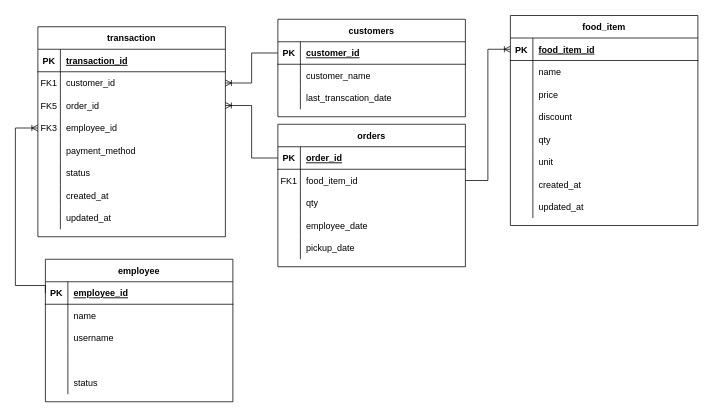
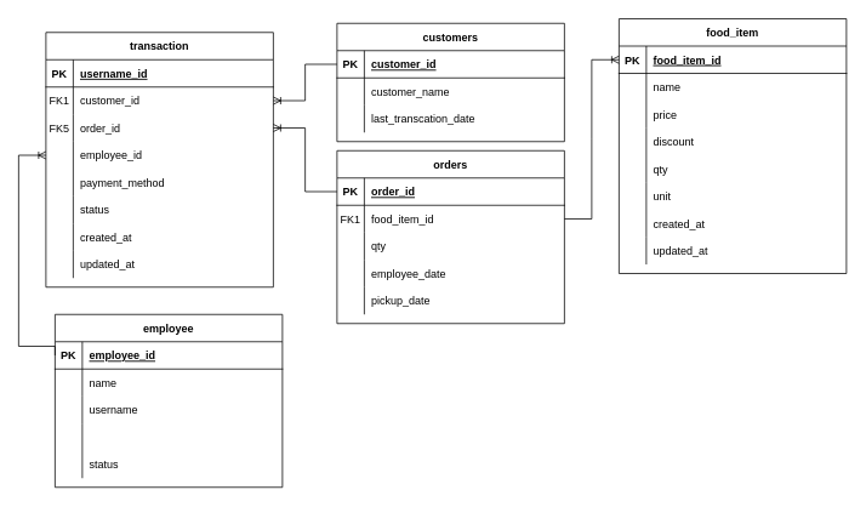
- <mxCell id="46" value="transaction_id" style="shape=partialRectangle;overflow=hidden;connectable=0;fillColor=none;top=0;left=0;bottom=0;right=0;align=left;spacingLeft=6;fontStyle=5;" vertex="1" parent="44"><mxGeometry x="30" width="220" height="30" as="geometry"><mxRectangle width="220" height="30" as="alternateBounds" /></mxGeometry></mxCell>
+ <mxCell id="46" value="username_id" style="shape=partialRectangle;overflow=hidden;connectable=0;fillColor=none;top=0;left=0;bottom=0;right=0;align=left;spacingLeft=6;fontStyle=5;" vertex="1" parent="44"><mxGeometry x="30" width="220" height="30" as="geometry"><mxRectangle width="220" height="30" as="alternateBounds" /></mxGeometry></mxCell>
- <mxCell id="54" value="FK3" style="shape=partialRectangle;overflow=hidden;connectable=0;fillColor=none;top=0;left=0;bottom=0;right=0;" vertex="1" parent="53"><mxGeometry width="30" height="30" as="geometry"><mxRectangle width="30" height="30" as="alternateBounds" /></mxGeometry></mxCell>
